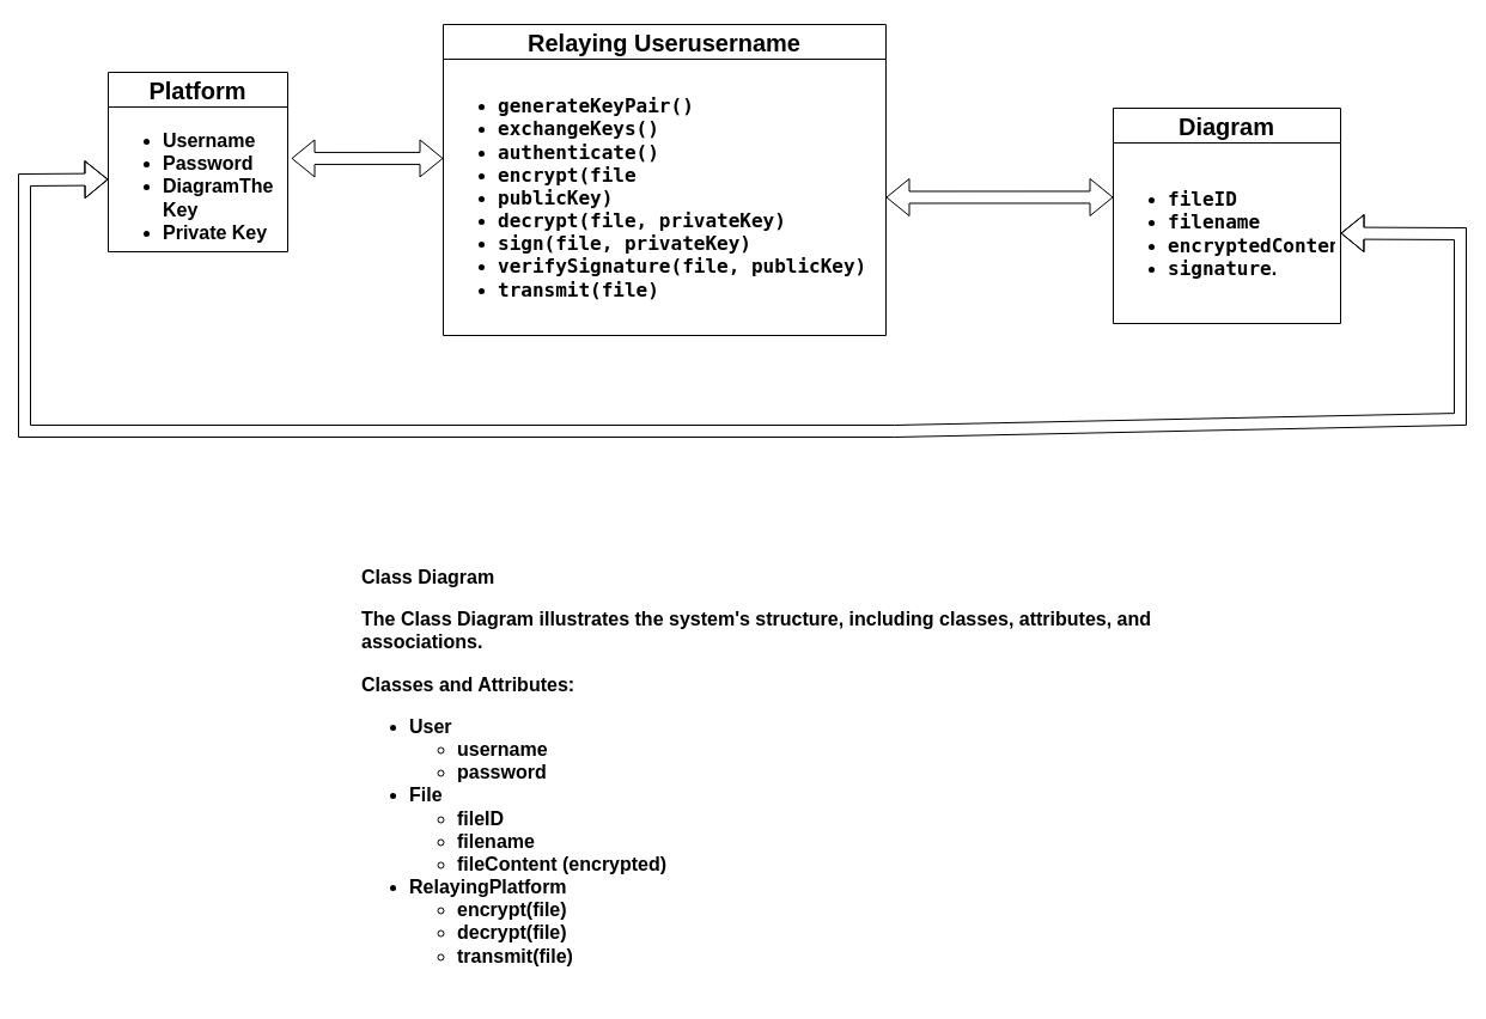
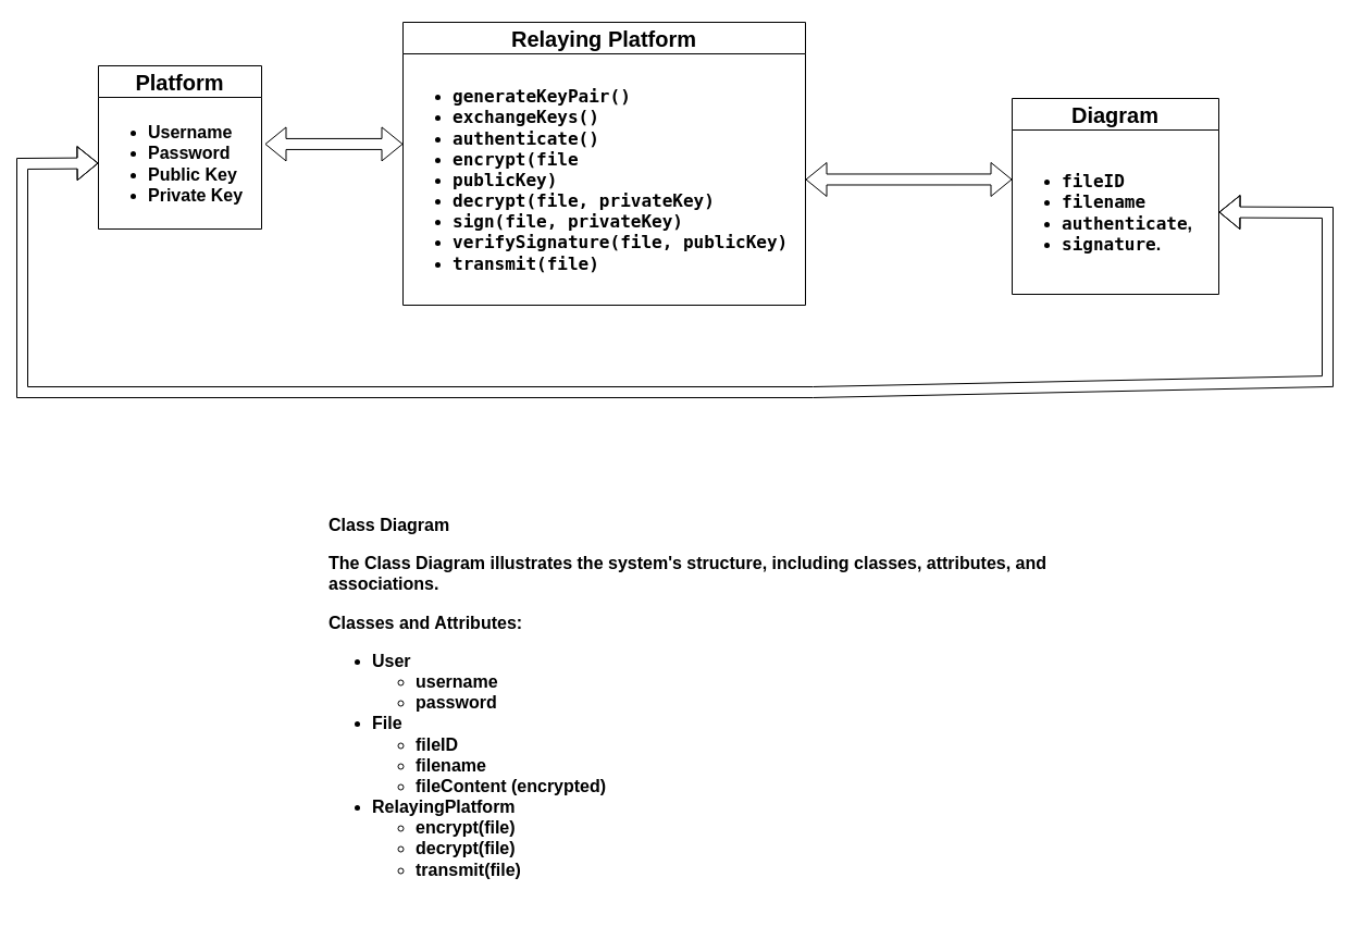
- <mxCell id="6" value="&lt;font style=&quot;font-size: 20px;&quot;&gt;Relaying Userusername&lt;/font&gt;" style="swimlane;fontStyle=1;align=center;verticalAlign=middle;childLayout=stackLayout;horizontal=1;startSize=29;horizontalStack=0;resizeParent=1;resizeParentMax=0;resizeLast=0;collapsible=0;marginBottom=0;html=1;whiteSpace=wrap;" vertex="1" parent="1"><mxGeometry x="370" y="20" width="370" height="260" as="geometry" /></mxCell>
+ <mxCell id="6" value="&lt;font style=&quot;font-size: 20px;&quot;&gt;Relaying Platform&lt;/font&gt;" style="swimlane;fontStyle=1;align=center;verticalAlign=middle;childLayout=stackLayout;horizontal=1;startSize=29;horizontalStack=0;resizeParent=1;resizeParentMax=0;resizeLast=0;collapsible=0;marginBottom=0;html=1;whiteSpace=wrap;" vertex="1" parent="1"><mxGeometry x="370" y="20" width="370" height="260" as="geometry" /></mxCell>
- <mxCell id="5" value="&lt;div style=&quot;font-size: 16px;&quot; align=&quot;left&quot;&gt;&lt;ul&gt;&lt;li&gt;&lt;font style=&quot;font-size: 16px;&quot;&gt;&lt;b&gt;Username&lt;/b&gt;&lt;/font&gt;&lt;/li&gt;&lt;li&gt;&lt;font style=&quot;font-size: 16px;&quot;&gt;&lt;b&gt;Password&lt;/b&gt;&lt;/font&gt;&lt;/li&gt;&lt;li&gt;&lt;font style=&quot;font-size: 16px;&quot;&gt;&lt;b&gt;DiagramThe Key&lt;/b&gt;&lt;/font&gt;&lt;/li&gt;&lt;li&gt;&lt;font style=&quot;font-size: 16px;&quot;&gt;&lt;b&gt;Private Key&lt;/b&gt;&lt;/font&gt;&lt;/li&gt;&lt;/ul&gt;&lt;/div&gt;" style="text;html=1;strokeColor=none;fillColor=none;align=left;verticalAlign=middle;spacingLeft=4;spacingRight=4;overflow=hidden;rotatable=0;points=[[0,0.5],[1,0.5]];portConstraint=eastwest;whiteSpace=wrap;" vertex="1" parent="4"><mxGeometry y="29" width="150" height="121" as="geometry" /></mxCell>
+ <mxCell id="5" value="&lt;div style=&quot;font-size: 16px;&quot; align=&quot;left&quot;&gt;&lt;ul&gt;&lt;li&gt;&lt;font style=&quot;font-size: 16px;&quot;&gt;&lt;b&gt;Username&lt;/b&gt;&lt;/font&gt;&lt;/li&gt;&lt;li&gt;&lt;font style=&quot;font-size: 16px;&quot;&gt;&lt;b&gt;Password&lt;/b&gt;&lt;/font&gt;&lt;/li&gt;&lt;li&gt;&lt;font style=&quot;font-size: 16px;&quot;&gt;&lt;b&gt;Public Key&lt;/b&gt;&lt;/font&gt;&lt;/li&gt;&lt;li&gt;&lt;font style=&quot;font-size: 16px;&quot;&gt;&lt;b&gt;Private Key&lt;/b&gt;&lt;/font&gt;&lt;/li&gt;&lt;/ul&gt;&lt;/div&gt;" style="text;html=1;strokeColor=none;fillColor=none;align=left;verticalAlign=middle;spacingLeft=4;spacingRight=4;overflow=hidden;rotatable=0;points=[[0,0.5],[1,0.5]];portConstraint=eastwest;whiteSpace=wrap;" vertex="1" parent="4"><mxGeometry y="29" width="150" height="121" as="geometry" /></mxCell>
- <mxCell id="3" value="&lt;ul style=&quot;font-size: 16px;&quot;&gt;&lt;li&gt;&lt;font style=&quot;font-size: 16px;&quot;&gt;&lt;b&gt;&lt;code&gt;fileID&lt;/code&gt; &lt;br&gt;&lt;/b&gt;&lt;/font&gt;&lt;/li&gt;&lt;li&gt;&lt;font style=&quot;font-size: 16px;&quot;&gt;&lt;b&gt;&lt;code&gt;filename&lt;/code&gt;&lt;/b&gt;&lt;/font&gt;&lt;/li&gt;&lt;li&gt; &lt;font style=&quot;font-size: 16px;&quot;&gt;&lt;b&gt;&lt;code&gt;encryptedContent&lt;/code&gt;, &lt;br&gt;&lt;/b&gt;&lt;/font&gt;&lt;/li&gt;&lt;li&gt;&lt;font style=&quot;font-size: 16px;&quot;&gt;&lt;b&gt;&lt;code&gt;signature&lt;/code&gt;.&lt;/b&gt;&lt;/font&gt;&lt;/li&gt;&lt;/ul&gt;" style="text;html=1;strokeColor=none;fillColor=none;align=left;verticalAlign=middle;spacingLeft=4;spacingRight=4;overflow=hidden;rotatable=0;points=[[0,0.5],[1,0.5]];portConstraint=eastwest;whiteSpace=wrap;" vertex="1" parent="2"><mxGeometry y="29" width="190" height="151" as="geometry" /></mxCell>
+ <mxCell id="3" value="&lt;ul style=&quot;font-size: 16px;&quot;&gt;&lt;li&gt;&lt;font style=&quot;font-size: 16px;&quot;&gt;&lt;b&gt;&lt;code&gt;fileID&lt;/code&gt; &lt;br&gt;&lt;/b&gt;&lt;/font&gt;&lt;/li&gt;&lt;li&gt;&lt;font style=&quot;font-size: 16px;&quot;&gt;&lt;b&gt;&lt;code&gt;filename&lt;/code&gt;&lt;/b&gt;&lt;/font&gt;&lt;/li&gt;&lt;li&gt; &lt;font style=&quot;font-size: 16px;&quot;&gt;&lt;b&gt;&lt;code&gt;authenticate&lt;/code&gt;, &lt;br&gt;&lt;/b&gt;&lt;/font&gt;&lt;/li&gt;&lt;li&gt;&lt;font style=&quot;font-size: 16px;&quot;&gt;&lt;b&gt;&lt;code&gt;signature&lt;/code&gt;.&lt;/b&gt;&lt;/font&gt;&lt;/li&gt;&lt;/ul&gt;" style="text;html=1;strokeColor=none;fillColor=none;align=left;verticalAlign=middle;spacingLeft=4;spacingRight=4;overflow=hidden;rotatable=0;points=[[0,0.5],[1,0.5]];portConstraint=eastwest;whiteSpace=wrap;" vertex="1" parent="2"><mxGeometry y="29" width="190" height="151" as="geometry" /></mxCell>
